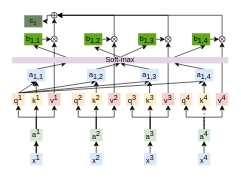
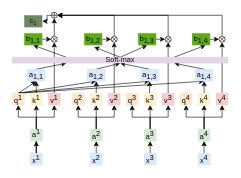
- <mxCell id="23" style="edgeStyle=orthogonalEdgeStyle;rounded=0;orthogonalLoop=1;jettySize=auto;html=1;exitX=0.5;exitY=0;exitDx=0;exitDy=0;entryX=0.5;entryY=1;entryDx=0;entryDy=0;fontSize=12;dashed=1;" edge="1" parent="1" source="24" target="46"><mxGeometry relative="1" as="geometry" /></mxCell>
+ <mxCell id="23" style="edgeStyle=orthogonalEdgeStyle;rounded=0;orthogonalLoop=1;jettySize=auto;html=1;exitX=0.5;exitY=0;exitDx=0;exitDy=0;entryX=0.5;entryY=1;entryDx=0;entryDy=0;fontSize=12;" edge="1" parent="1" source="24" target="46"><mxGeometry relative="1" as="geometry" /></mxCell>
